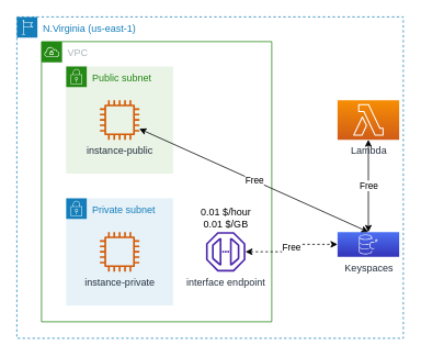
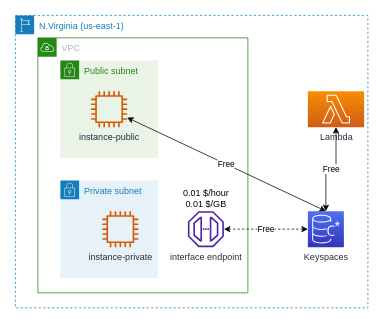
- <mxCell id="6" value="Keyspaces" style="sketch=0;points=[[0,0,0],[0.25,0,0],[0.5,0,0],[0.75,0,0],[1,0,0],[0,1,0],[0.25,1,0],[0.5,1,0],[0.75,1,0],[1,1,0],[0,0.25,0],[0,0.5,0],[0,0.75,0],[1,0.25,0],[1,0.5,0],[1,0.75,0]];outlineConnect=0;fontColor=#232F3E;gradientColor=#4D72F3;gradientDirection=north;fillColor=#3334B9;strokeColor=#ffffff;dashed=0;verticalLabelPosition=bottom;verticalAlign=top;align=center;html=1;fontSize=12;fontStyle=0;aspect=fixed;shape=mxgraph.aws4.resourceIcon;resIcon=mxgraph.aws4.keyspaces;" vertex="1" parent="1"><mxGeometry x="410" y="281" width="75" height="30" as="geometry" /></mxCell>
+ <mxCell id="6" value="Keyspaces" style="sketch=0;points=[[0,0,0],[0.25,0,0],[0.5,0,0],[0.75,0,0],[1,0,0],[0,1,0],[0.25,1,0],[0.5,1,0],[0.75,1,0],[1,1,0],[0,0.25,0],[0,0.5,0],[0,0.75,0],[1,0.25,0],[1,0.5,0],[1,0.75,0]];outlineConnect=0;fontColor=#232F3E;gradientColor=#4D72F3;gradientDirection=north;fillColor=#3334B9;strokeColor=#ffffff;dashed=0;verticalLabelPosition=bottom;verticalAlign=top;align=center;html=1;fontSize=12;fontStyle=0;aspect=fixed;shape=mxgraph.aws4.resourceIcon;resIcon=mxgraph.aws4.keyspaces;" vertex="1" parent="1"><mxGeometry x="410" y="281" width="48" height="48" as="geometry" /></mxCell>
- <mxCell id="10" value="instance-private" style="sketch=0;outlineConnect=0;fontColor=#232F3E;gradientColor=none;fillColor=#D45B07;strokeColor=none;dashed=0;verticalLabelPosition=bottom;verticalAlign=top;align=center;html=1;fontSize=12;fontStyle=0;aspect=fixed;pointerEvents=1;shape=mxgraph.aws4.instance2;" vertex="1" parent="9"><mxGeometry x="41" y="41" width="48" height="48" as="geometry" /></mxCell>
+ <mxCell id="10" value="instance-private" style="sketch=0;outlineConnect=0;fontColor=#232F3E;gradientColor=none;fillColor=#D45B07;strokeColor=none;dashed=0;verticalLabelPosition=bottom;verticalAlign=top;align=center;html=1;fontSize=12;fontStyle=0;aspect=fixed;pointerEvents=1;shape=mxgraph.aws4.instance2;" vertex="1" parent="9"><mxGeometry x="56" y="41" width="48" height="48" as="geometry" /></mxCell>
